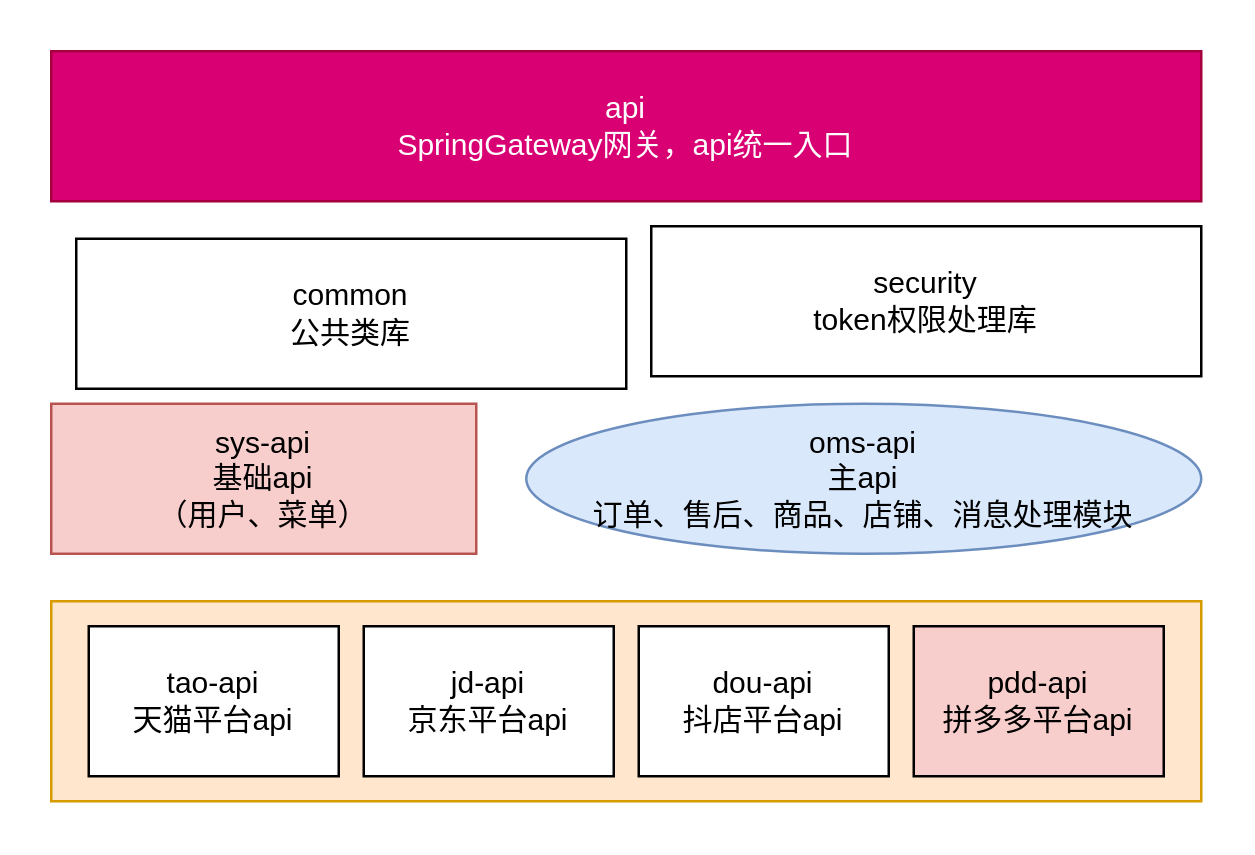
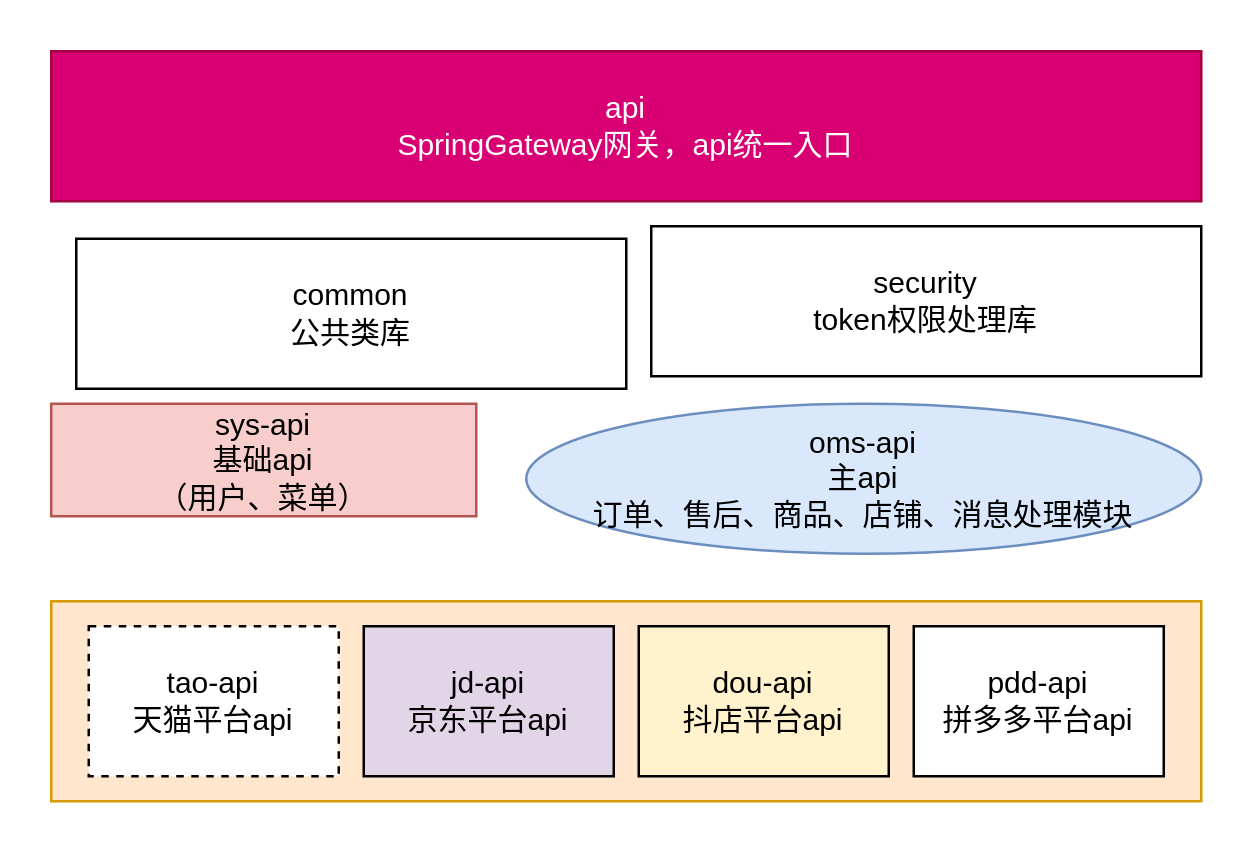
- <mxCell id="4" value="sys-api&lt;div&gt;基础api&lt;/div&gt;&lt;div&gt;（用户、菜单）&lt;/div&gt;" style="rounded=0;whiteSpace=wrap;html=1;fillColor=#f8cecc;strokeColor=#b85450;" vertex="1" parent="1"><mxGeometry x="20" y="161" width="170" height="60" as="geometry" /></mxCell>
+ <mxCell id="4" value="sys-api&lt;div&gt;基础api&lt;/div&gt;&lt;div&gt;（用户、菜单）&lt;/div&gt;" style="rounded=0;whiteSpace=wrap;html=1;fillColor=#f8cecc;strokeColor=#b85450;" vertex="1" parent="1"><mxGeometry x="20" y="161" width="170" height="45" as="geometry" /></mxCell>
- <mxCell id="8" value="tao-api&lt;div&gt;天猫平台api&lt;/div&gt;" style="rounded=0;whiteSpace=wrap;html=1;" vertex="1" parent="1"><mxGeometry x="35" y="250" width="100" height="60" as="geometry" /></mxCell>
+ <mxCell id="8" value="tao-api&lt;div&gt;天猫平台api&lt;/div&gt;" style="rounded=0;whiteSpace=wrap;html=1;dashed=1;" vertex="1" parent="1"><mxGeometry x="35" y="250" width="100" height="60" as="geometry" /></mxCell>
- <mxCell id="9" value="jd-api&lt;div&gt;京东平台api&lt;/div&gt;" style="rounded=0;whiteSpace=wrap;html=1;" vertex="1" parent="1"><mxGeometry x="145" y="250" width="100" height="60" as="geometry" /></mxCell>
+ <mxCell id="9" value="jd-api&lt;div&gt;京东平台api&lt;/div&gt;" style="rounded=0;whiteSpace=wrap;html=1;fillColor=#e1d5e7;" vertex="1" parent="1"><mxGeometry x="145" y="250" width="100" height="60" as="geometry" /></mxCell>
- <mxCell id="10" value="dou-api&lt;div&gt;抖店平台api&lt;/div&gt;" style="rounded=0;whiteSpace=wrap;html=1;" vertex="1" parent="1"><mxGeometry x="255" y="250" width="100" height="60" as="geometry" /></mxCell>
+ <mxCell id="10" value="dou-api&lt;div&gt;抖店平台api&lt;/div&gt;" style="rounded=0;whiteSpace=wrap;html=1;fillColor=#fff2cc;" vertex="1" parent="1"><mxGeometry x="255" y="250" width="100" height="60" as="geometry" /></mxCell>
- <mxCell id="11" value="pdd-api&lt;div&gt;拼多多平台api&lt;/div&gt;" style="rounded=0;whiteSpace=wrap;html=1;fillColor=#f8cecc;" vertex="1" parent="1"><mxGeometry x="365" y="250" width="100" height="60" as="geometry" /></mxCell>
+ <mxCell id="11" value="pdd-api&lt;div&gt;拼多多平台api&lt;/div&gt;" style="rounded=0;whiteSpace=wrap;html=1;" vertex="1" parent="1"><mxGeometry x="365" y="250" width="100" height="60" as="geometry" /></mxCell>
